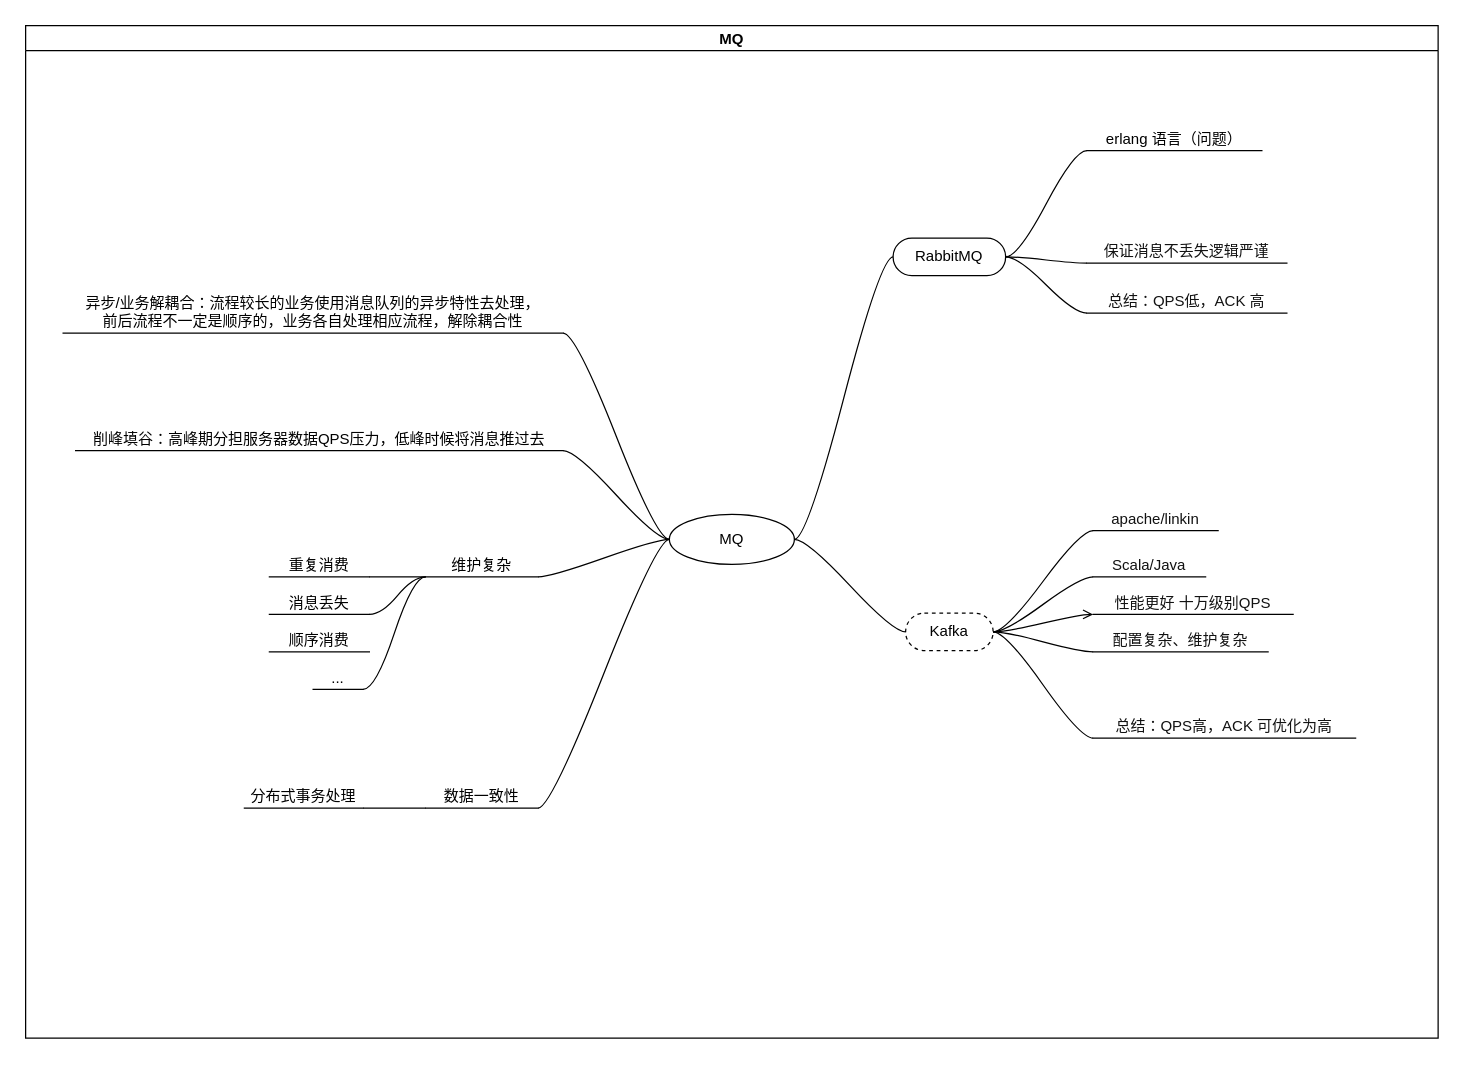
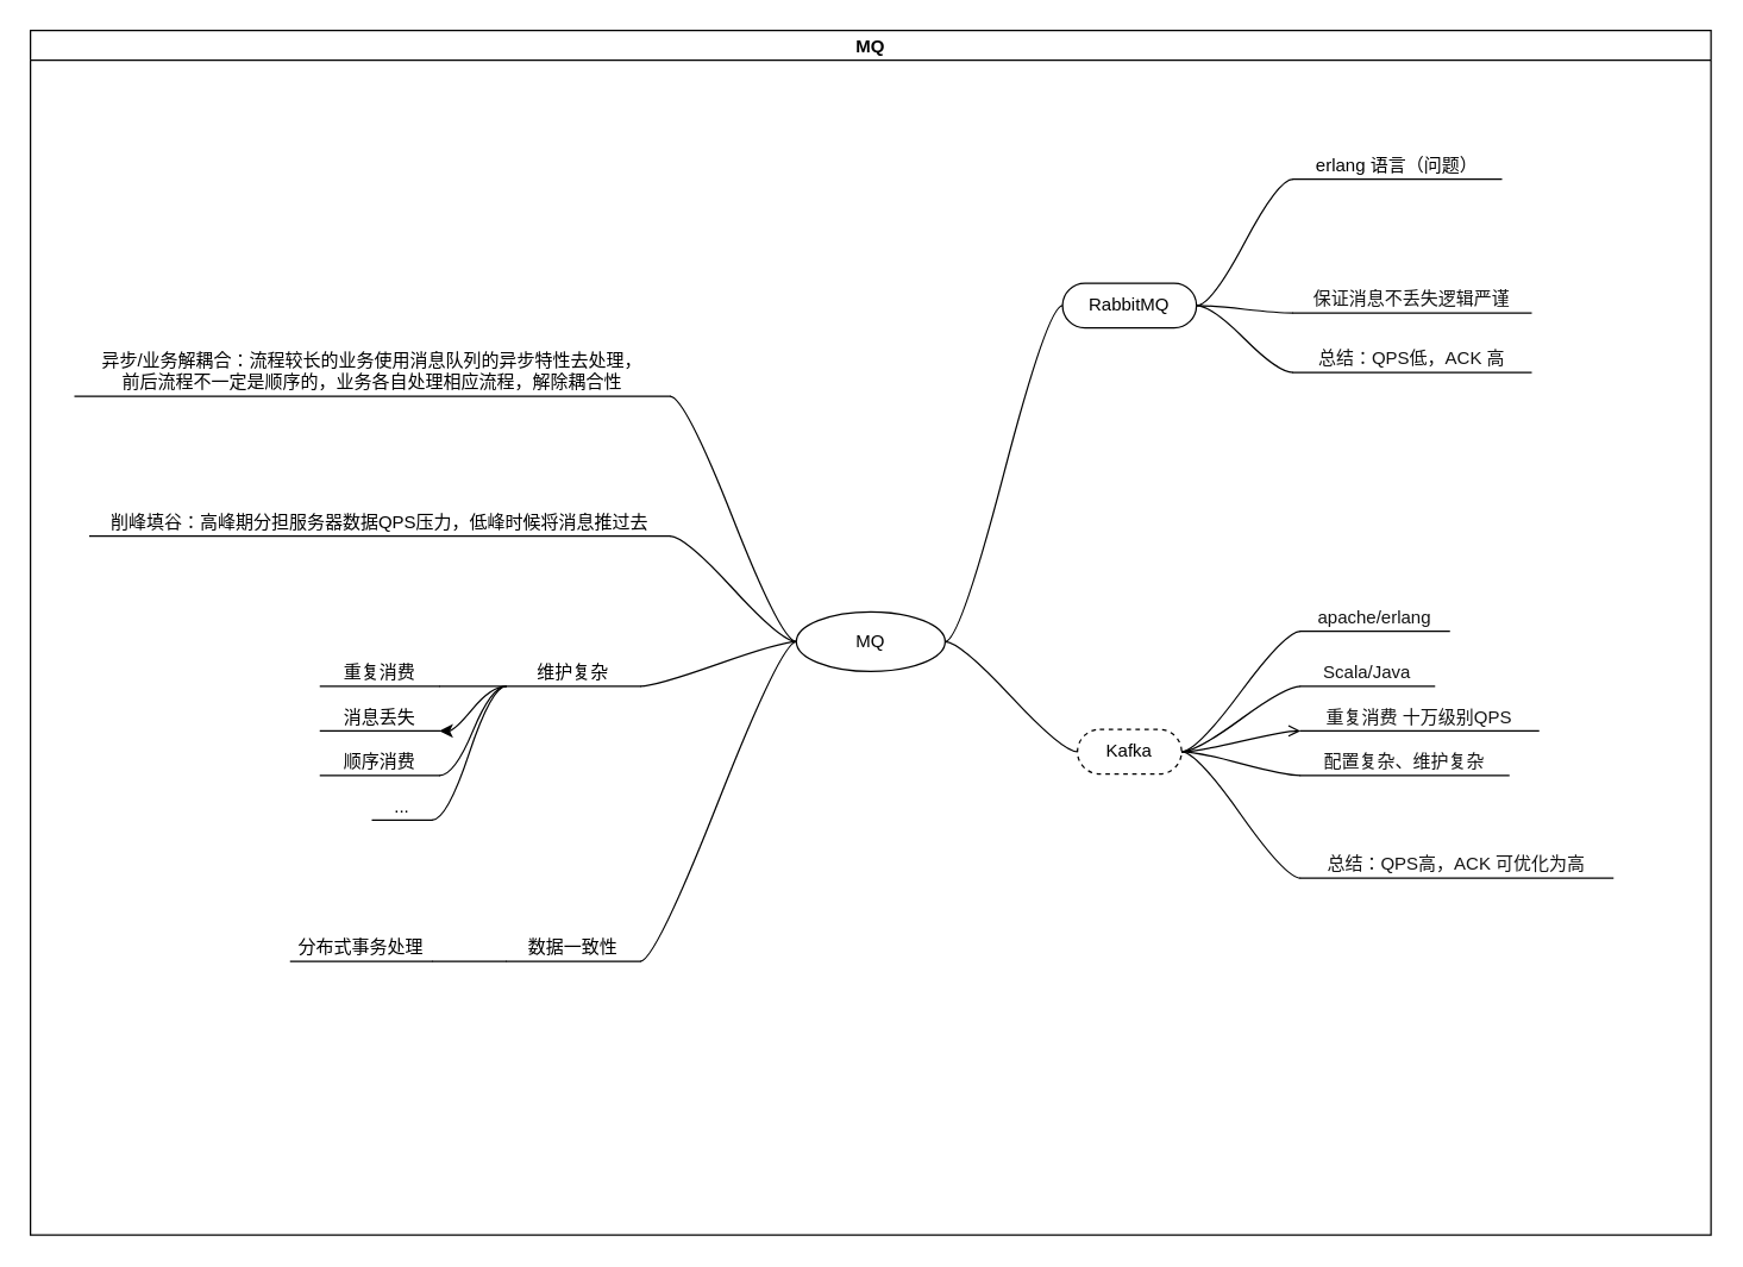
- <mxCell id="18" value="&lt;span style=&quot;color: rgb(18, 18, 18); font-size: 12px; background-color: rgb(255, 255, 255);&quot;&gt;apache/linkin&lt;/span&gt;" style="whiteSpace=wrap;html=1;shape=partialRectangle;top=0;left=0;bottom=1;right=0;points=[[0,1],[1,1]];fillColor=none;align=center;verticalAlign=bottom;routingCenterY=0.5;snapToPoint=1;recursiveResize=0;autosize=1;treeFolding=1;treeMoving=1;newEdgeStyle={&quot;edgeStyle&quot;:&quot;entityRelationEdgeStyle&quot;,&quot;startArrow&quot;:&quot;none&quot;,&quot;endArrow&quot;:&quot;none&quot;,&quot;segment&quot;:10,&quot;curved&quot;:1};fontSize=12;" vertex="1" parent="2"><mxGeometry x="854" y="384" width="100" height="20" as="geometry" /></mxCell>
+ <mxCell id="18" value="&lt;span style=&quot;color: rgb(18, 18, 18); font-size: 12px; background-color: rgb(255, 255, 255);&quot;&gt;apache/erlang&lt;/span&gt;" style="whiteSpace=wrap;html=1;shape=partialRectangle;top=0;left=0;bottom=1;right=0;points=[[0,1],[1,1]];fillColor=none;align=center;verticalAlign=bottom;routingCenterY=0.5;snapToPoint=1;recursiveResize=0;autosize=1;treeFolding=1;treeMoving=1;newEdgeStyle={&quot;edgeStyle&quot;:&quot;entityRelationEdgeStyle&quot;,&quot;startArrow&quot;:&quot;none&quot;,&quot;endArrow&quot;:&quot;none&quot;,&quot;segment&quot;:10,&quot;curved&quot;:1};fontSize=12;" vertex="1" parent="2"><mxGeometry x="854" y="384" width="100" height="20" as="geometry" /></mxCell>
- <mxCell id="21" value="&lt;span style=&quot;color: rgb(18 , 18 , 18) ; font-size: 12px ; background-color: rgb(255 , 255 , 255)&quot;&gt;性能更好 十万级别QPS&lt;/span&gt;" style="whiteSpace=wrap;html=1;shape=partialRectangle;top=0;left=0;bottom=1;right=0;points=[[0,1],[1,1]];fillColor=none;align=center;verticalAlign=bottom;routingCenterY=0.5;snapToPoint=1;recursiveResize=0;autosize=1;treeFolding=1;treeMoving=1;newEdgeStyle={&quot;edgeStyle&quot;:&quot;entityRelationEdgeStyle&quot;,&quot;startArrow&quot;:&quot;none&quot;,&quot;endArrow&quot;:&quot;none&quot;,&quot;segment&quot;:10,&quot;curved&quot;:1};fontSize=12;" vertex="1" parent="2"><mxGeometry x="854" y="451" width="160" height="20" as="geometry" /></mxCell>
+ <mxCell id="21" value="&lt;span style=&quot;color: rgb(18 , 18 , 18) ; font-size: 12px ; background-color: rgb(255 , 255 , 255)&quot;&gt;重复消费 十万级别QPS&lt;/span&gt;" style="whiteSpace=wrap;html=1;shape=partialRectangle;top=0;left=0;bottom=1;right=0;points=[[0,1],[1,1]];fillColor=none;align=center;verticalAlign=bottom;routingCenterY=0.5;snapToPoint=1;recursiveResize=0;autosize=1;treeFolding=1;treeMoving=1;newEdgeStyle={&quot;edgeStyle&quot;:&quot;entityRelationEdgeStyle&quot;,&quot;startArrow&quot;:&quot;none&quot;,&quot;endArrow&quot;:&quot;none&quot;,&quot;segment&quot;:10,&quot;curved&quot;:1};fontSize=12;" vertex="1" parent="2"><mxGeometry x="854" y="451" width="160" height="20" as="geometry" /></mxCell>
- <mxCell id="34" value="" style="edgeStyle=entityRelationEdgeStyle;startArrow=none;endArrow=none;segment=10;curved=1;rounded=0;fontSize=12;" edge="1" target="35" source="13" parent="2"><mxGeometry relative="1" as="geometry"><mxPoint x="340.455" y="451.182" as="sourcePoint" /></mxGeometry></mxCell>
+ <mxCell id="34" value="" style="edgeStyle=entityRelationEdgeStyle;startArrow=none;endArrow=classic;segment=10;curved=1;rounded=0;fontSize=12;" edge="1" target="35" source="13" parent="2"><mxGeometry relative="1" as="geometry"><mxPoint x="340.455" y="451.182" as="sourcePoint" /></mxGeometry></mxCell>
+ <mxCell id="36" value="" style="edgeStyle=entityRelationEdgeStyle;startArrow=none;endArrow=none;segment=10;curved=1;rounded=0;fontSize=12;" edge="1" target="37" source="13" parent="2"><mxGeometry relative="1" as="geometry"><mxPoint x="340.455" y="451.182" as="sourcePoint" /></mxGeometry></mxCell>
